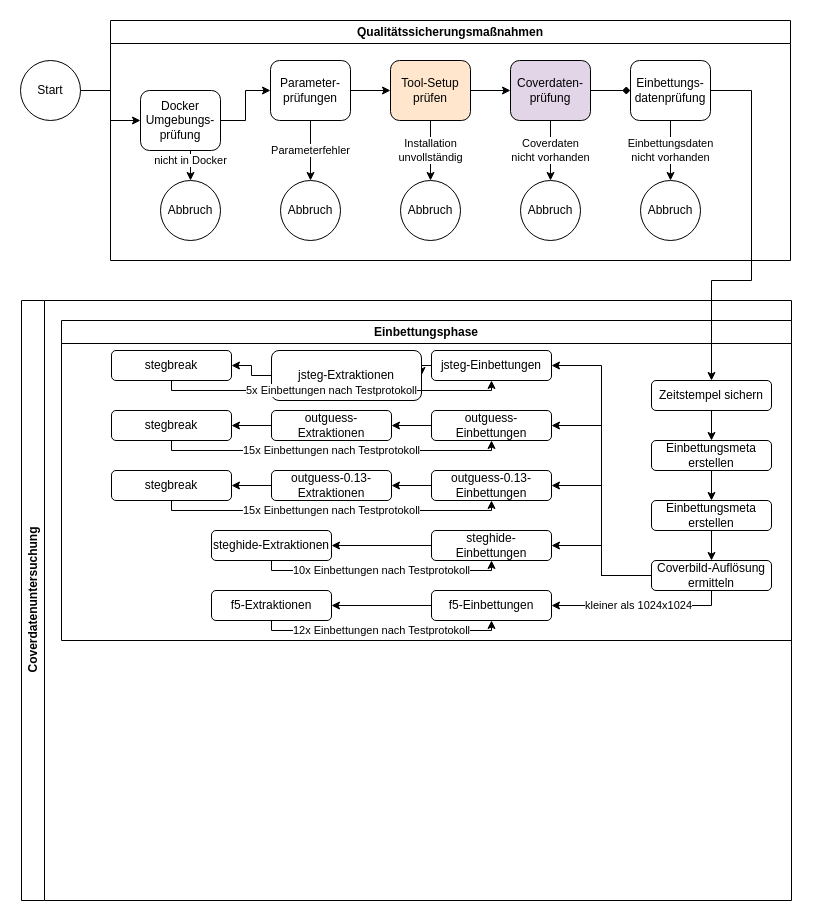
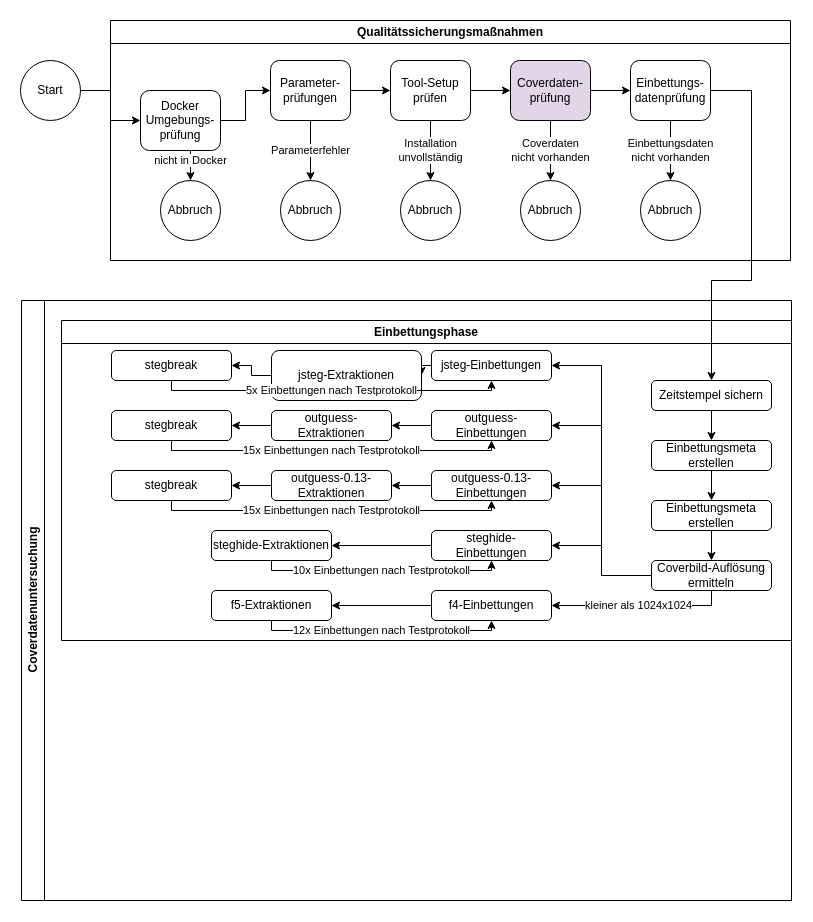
- <mxCell id="11" value="&lt;div&gt;Tool-Setup&lt;/div&gt;&lt;div&gt;prüfen&lt;br&gt;&lt;/div&gt;" style="rounded=1;whiteSpace=wrap;html=1;labelBackgroundColor=none;fillColor=#ffe6cc;" vertex="1" parent="2"><mxGeometry x="280" y="40" width="80" height="60" as="geometry" /></mxCell>
+ <mxCell id="11" value="&lt;div&gt;Tool-Setup&lt;/div&gt;&lt;div&gt;prüfen&lt;br&gt;&lt;/div&gt;" style="rounded=1;whiteSpace=wrap;html=1;labelBackgroundColor=none;" vertex="1" parent="2"><mxGeometry x="280" y="40" width="80" height="60" as="geometry" /></mxCell>
- <mxCell id="12" style="edgeStyle=orthogonalEdgeStyle;rounded=0;orthogonalLoop=1;jettySize=auto;html=1;exitX=1;exitY=0.5;exitDx=0;exitDy=0;entryX=0;entryY=0.5;entryDx=0;entryDy=0;endArrow=diamond;" edge="1" parent="2" source="14" target="16"><mxGeometry relative="1" as="geometry" /></mxCell>
+ <mxCell id="12" style="edgeStyle=orthogonalEdgeStyle;rounded=0;orthogonalLoop=1;jettySize=auto;html=1;exitX=1;exitY=0.5;exitDx=0;exitDy=0;entryX=0;entryY=0.5;entryDx=0;entryDy=0;" edge="1" parent="2" source="14" target="16"><mxGeometry relative="1" as="geometry" /></mxCell>
- <mxCell id="35" value="f5-Einbettungen" style="rounded=1;whiteSpace=wrap;html=1;labelBackgroundColor=none;" vertex="1" parent="25"><mxGeometry x="370" y="270" width="120" height="30" as="geometry" /></mxCell>
+ <mxCell id="35" value="f4-Einbettungen" style="rounded=1;whiteSpace=wrap;html=1;labelBackgroundColor=none;" vertex="1" parent="25"><mxGeometry x="370" y="270" width="120" height="30" as="geometry" /></mxCell>
